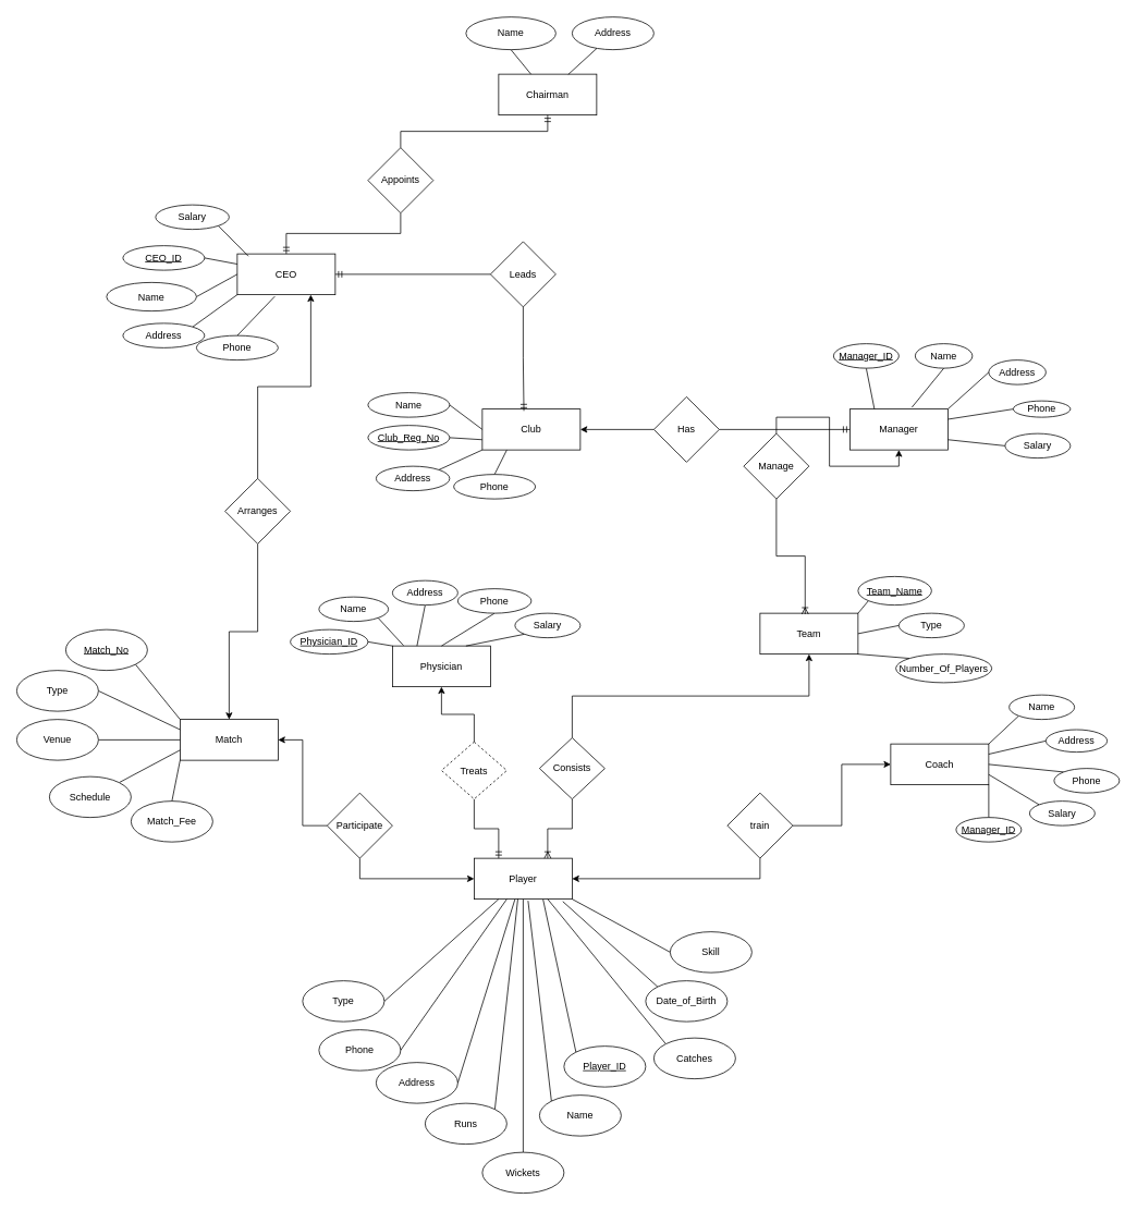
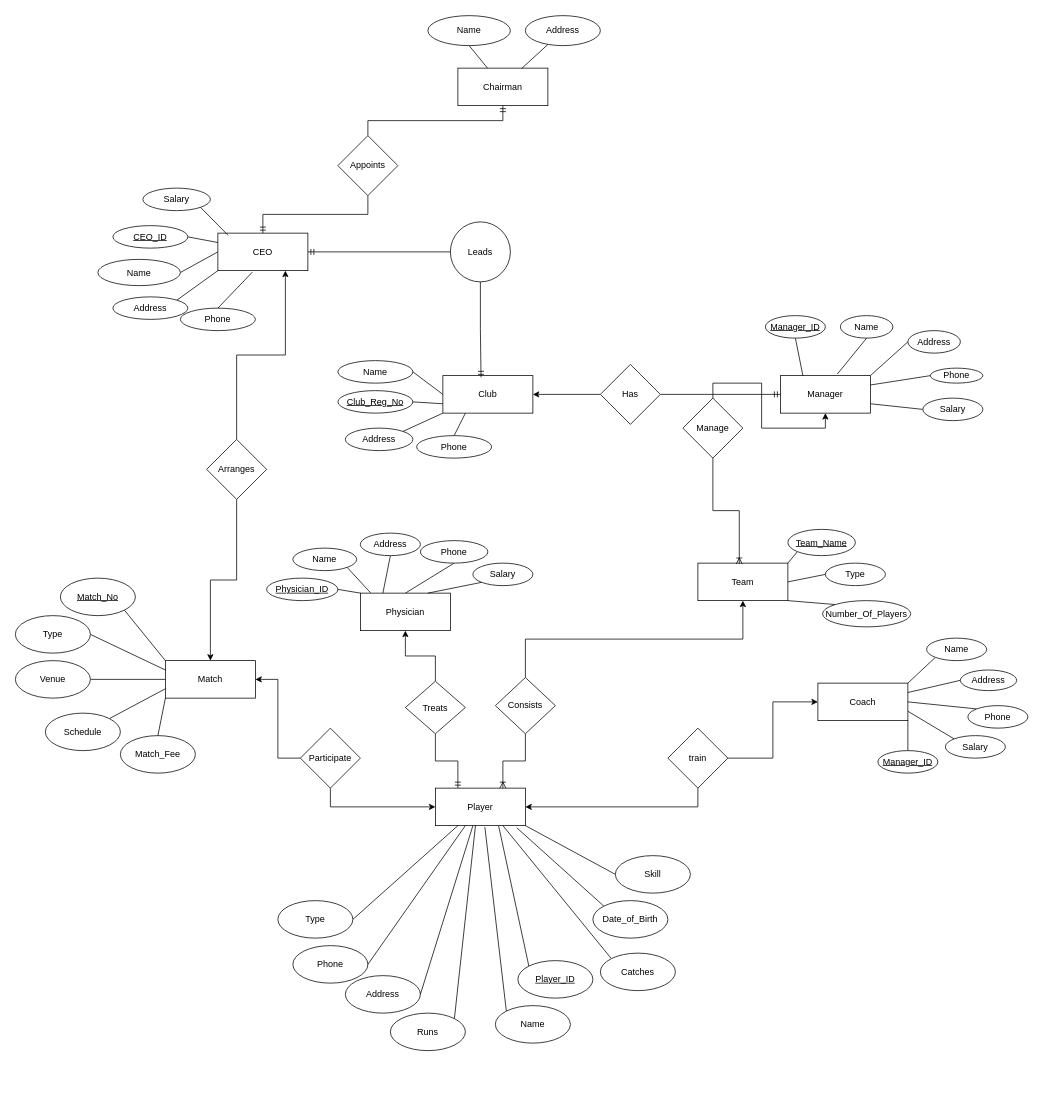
- <mxCell id="19" value="Leads" style="rhombus;whiteSpace=wrap;html=1;" vertex="1" parent="1"><mxGeometry x="600" y="295" width="80" height="80" as="geometry" /></mxCell>
+ <mxCell id="19" value="Leads" style="ellipse;whiteSpace=wrap;html=1;" vertex="1" parent="1"><mxGeometry x="600" y="295" width="80" height="80" as="geometry" /></mxCell>
- <mxCell id="32" value="Treats" style="rhombus;whiteSpace=wrap;html=1;dashed=1;" vertex="1" parent="1"><mxGeometry x="540" y="907.5" width="80" height="70" as="geometry" /></mxCell>
+ <mxCell id="32" value="Treats" style="rhombus;whiteSpace=wrap;html=1;" vertex="1" parent="1"><mxGeometry x="540" y="907.5" width="80" height="70" as="geometry" /></mxCell>
- <mxCell id="74" style="rounded=0;orthogonalLoop=1;jettySize=auto;html=1;exitX=0.5;exitY=0;exitDx=0;exitDy=0;entryX=0.5;entryY=1;entryDx=0;entryDy=0;endArrow=none;startFill=0;" edge="1" parent="1" source="75" target="9"><mxGeometry relative="1" as="geometry" /></mxCell>
- <mxCell id="75" value="Wickets" style="ellipse;whiteSpace=wrap;html=1;" vertex="1" parent="1"><mxGeometry x="590" y="1410" width="100" height="50" as="geometry" /></mxCell>
